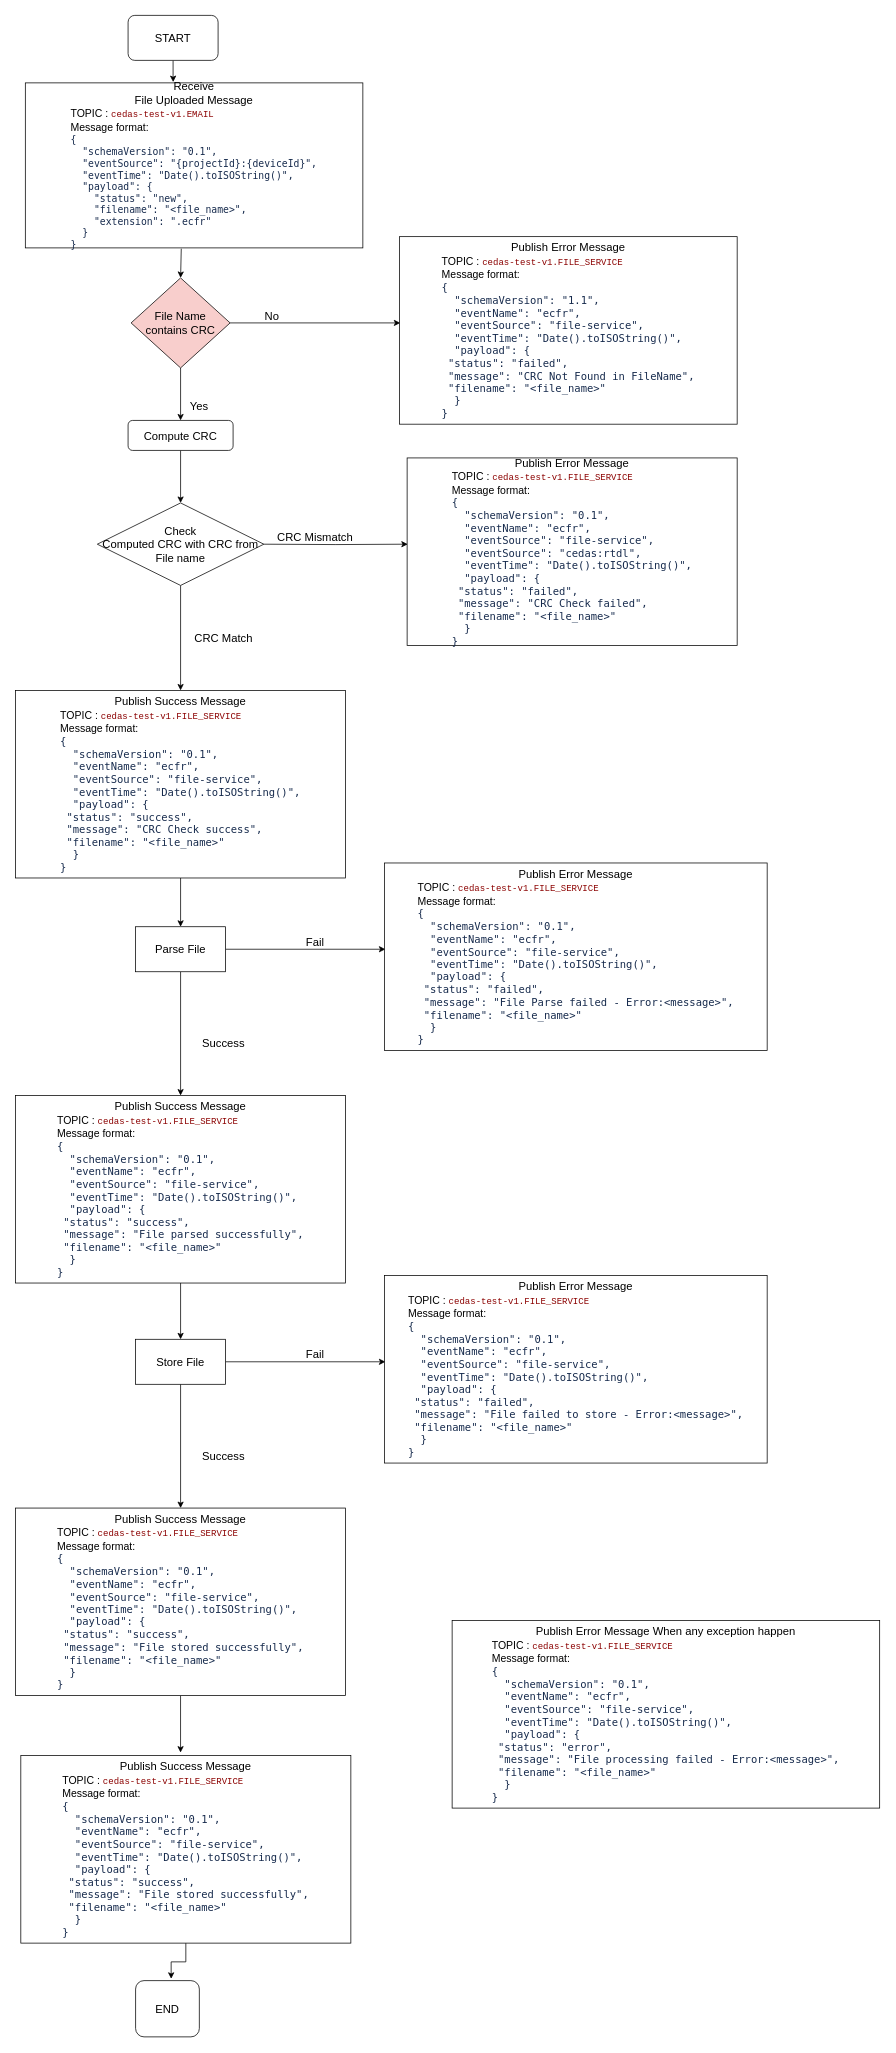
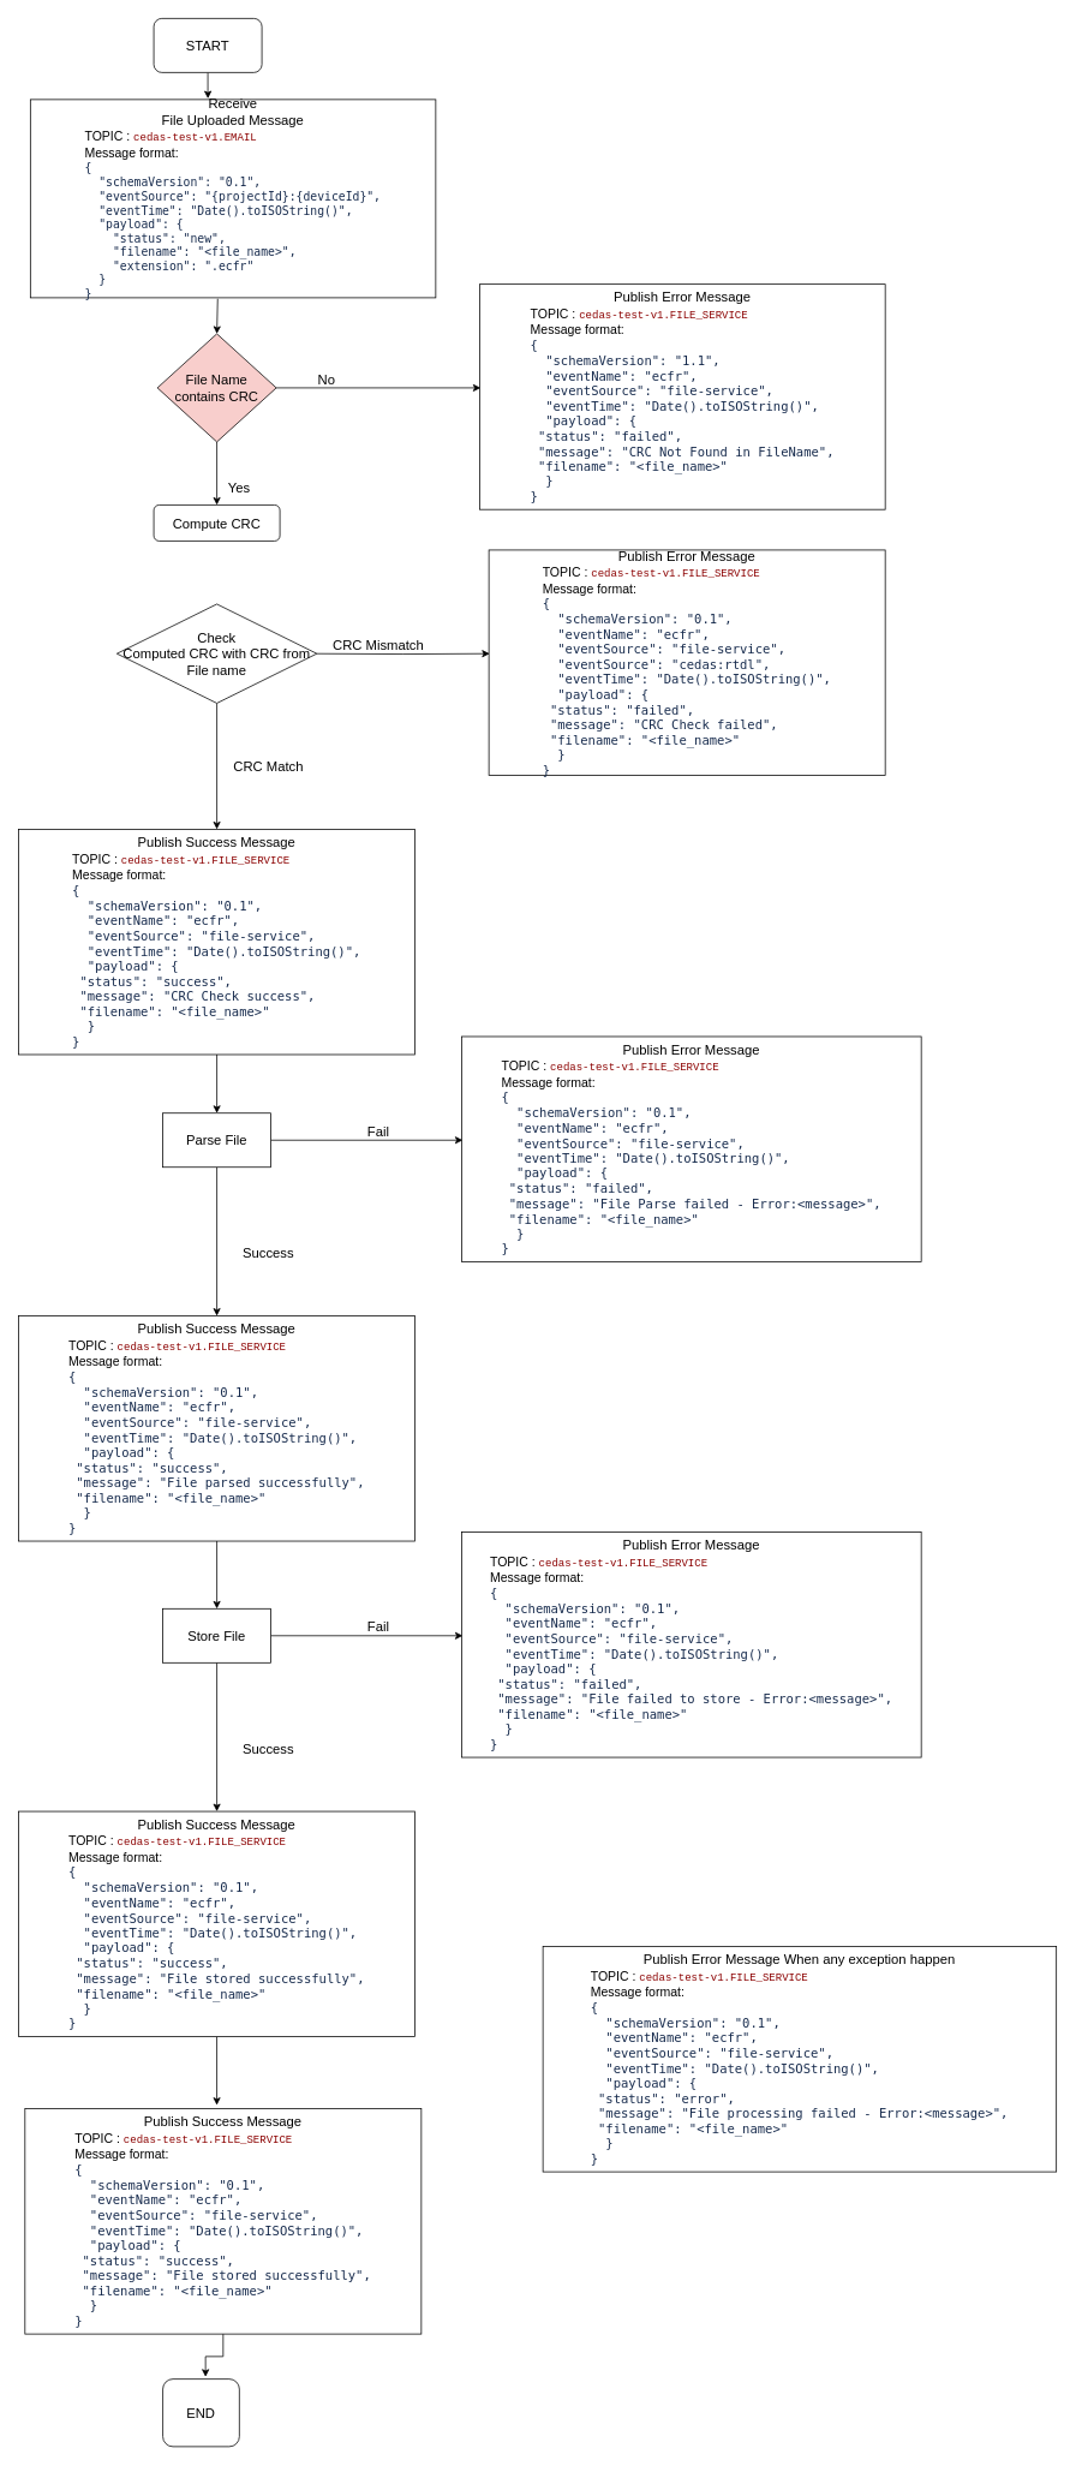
- <mxCell id="7" style="edgeStyle=orthogonalEdgeStyle;rounded=0;orthogonalLoop=1;jettySize=auto;html=1;entryX=0.5;entryY=0;entryDx=0;entryDy=0;" parent="1" source="8" target="13" edge="1"><mxGeometry relative="1" as="geometry" /></mxCell>
